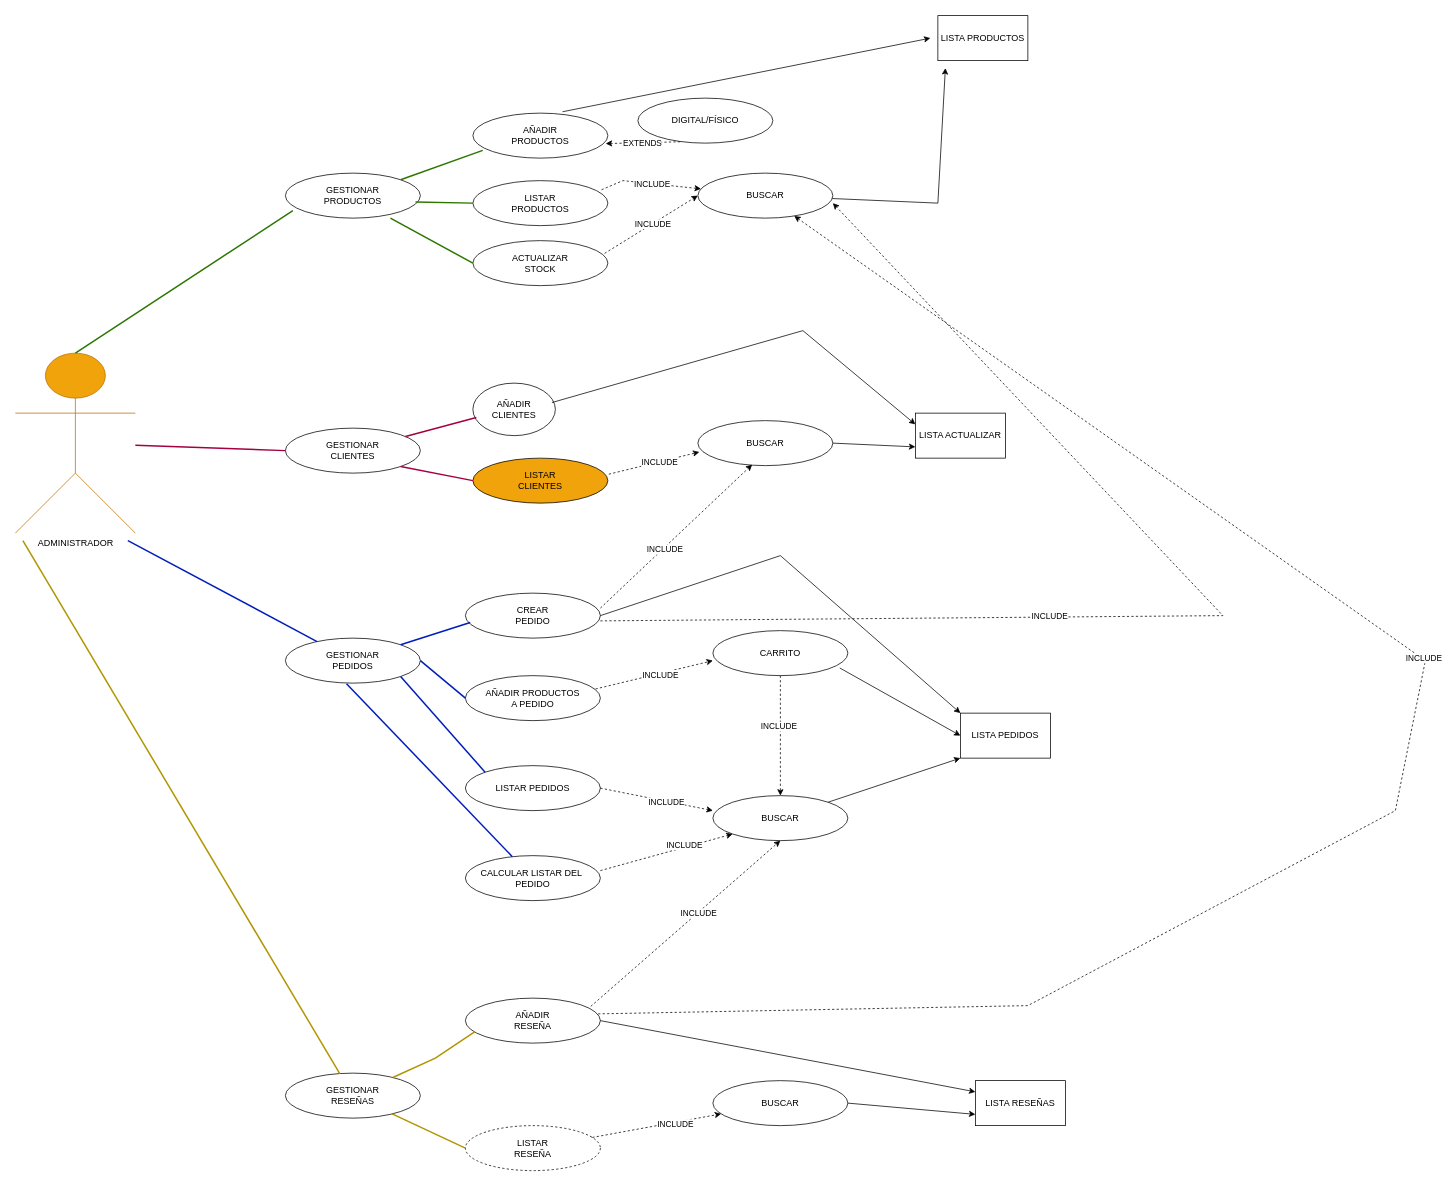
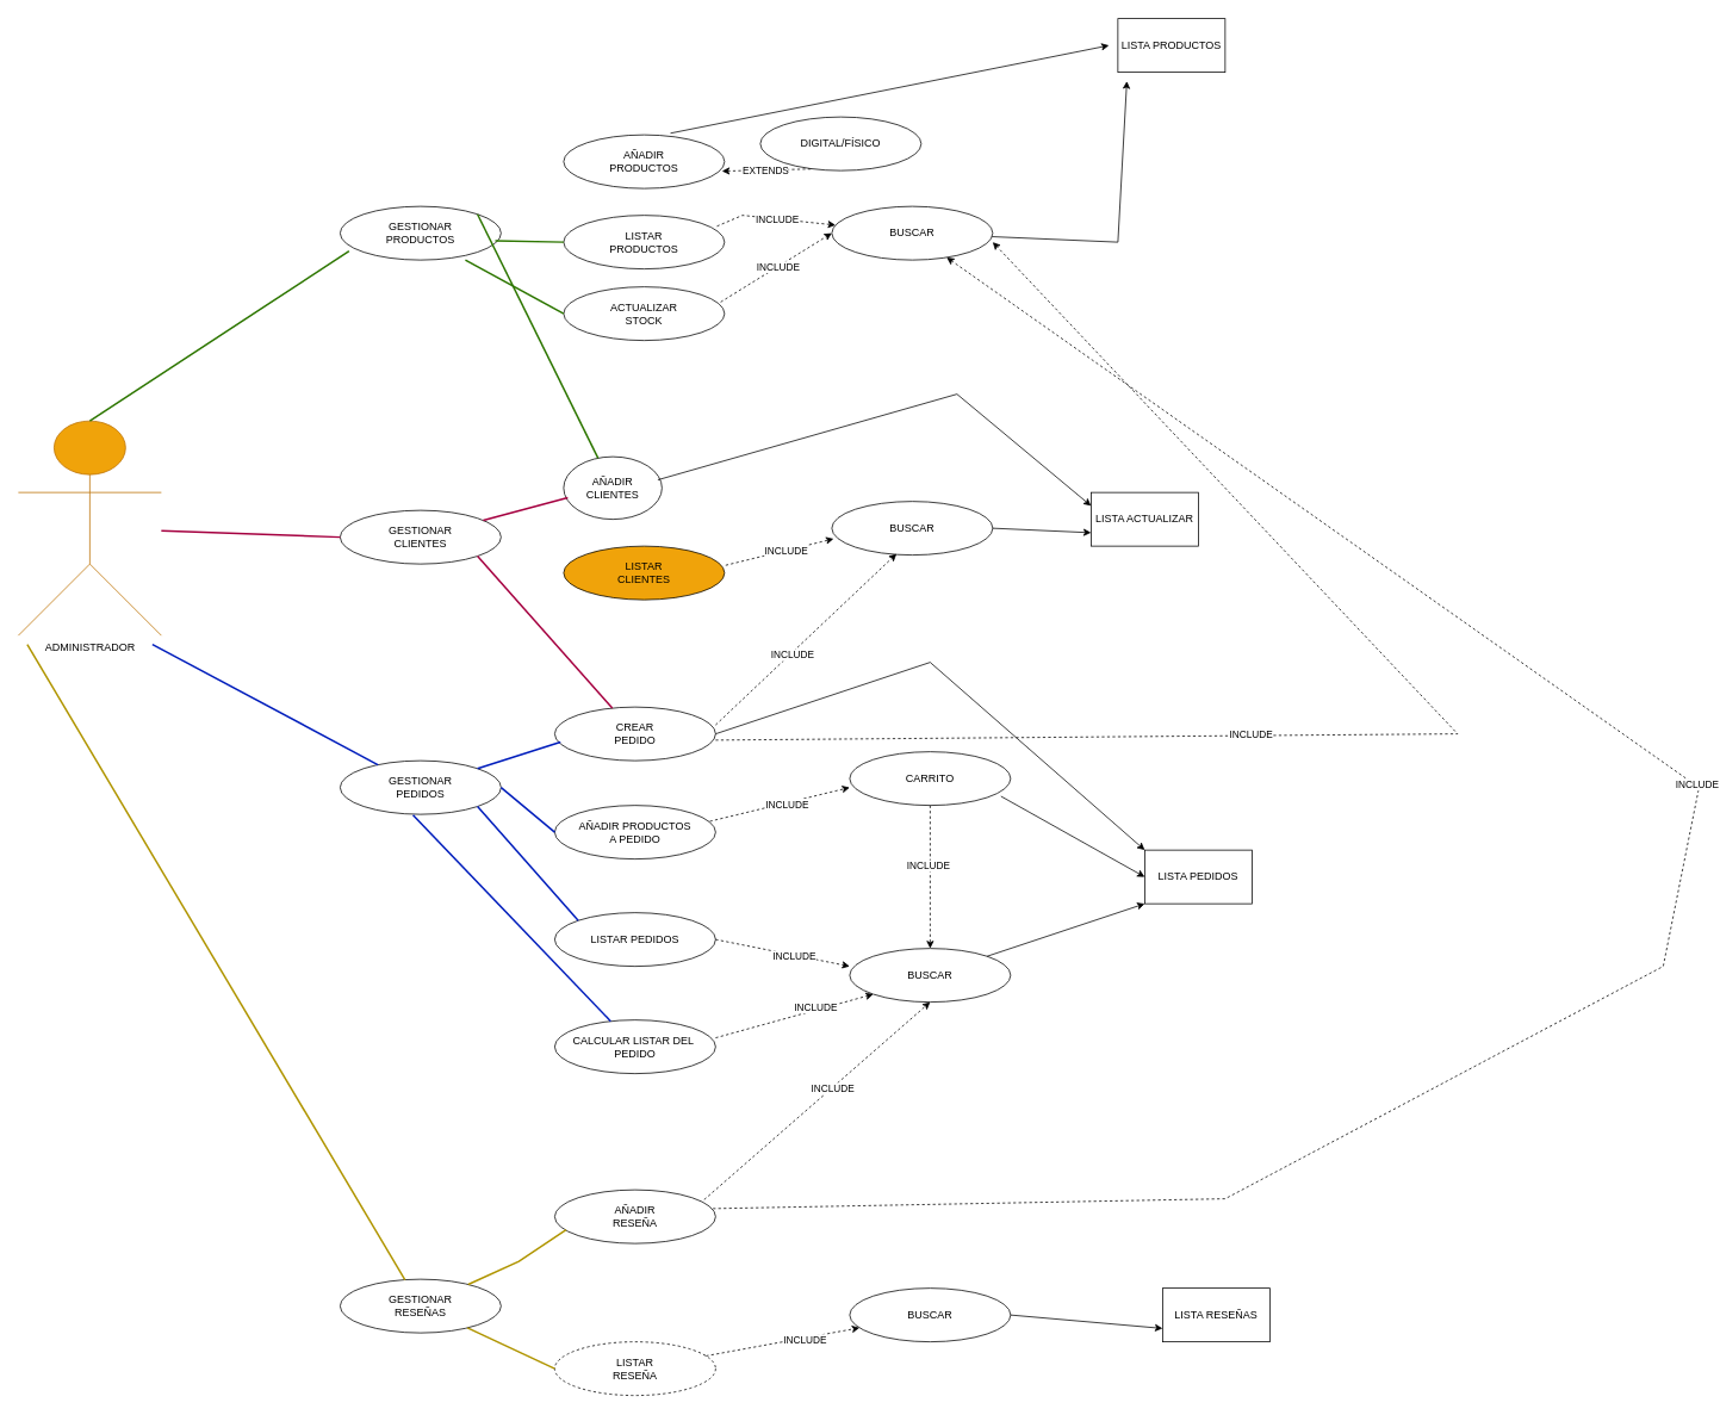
- <mxCell id="19" value="" style="endArrow=none;html=1;rounded=0;entryX=0.073;entryY=0.827;entryDx=0;entryDy=0;entryPerimeter=0;exitX=1;exitY=0;exitDx=0;exitDy=0;fillColor=#60a917;strokeColor=#2D7600;strokeWidth=2;" edge="1" parent="1" source="11" target="6"><mxGeometry width="50" height="50" relative="1" as="geometry"><mxPoint x="380" y="300" as="sourcePoint" /><mxPoint x="430" y="250" as="targetPoint" /></mxGeometry></mxCell>
+ <mxCell id="19" value="" style="endArrow=none;html=1;rounded=0;exitX=1;exitY=0;exitDx=0;exitDy=0;fillColor=#60a917;strokeColor=#2D7600;strokeWidth=2;" edge="1" parent="1" source="11" target="10"><mxGeometry width="50" height="50" relative="1" as="geometry"><mxPoint x="380" y="300" as="sourcePoint" /><mxPoint x="430" y="250" as="targetPoint" /></mxGeometry></mxCell>
- <mxCell id="24" value="" style="endArrow=none;html=1;rounded=0;entryX=0;entryY=0.5;entryDx=0;entryDy=0;exitX=1;exitY=1;exitDx=0;exitDy=0;fillColor=#d80073;strokeColor=#A50040;strokeWidth=2;" edge="1" parent="1" source="5" target="9"><mxGeometry width="50" height="50" relative="1" as="geometry"><mxPoint x="380" y="660" as="sourcePoint" /><mxPoint x="430" y="610" as="targetPoint" /></mxGeometry></mxCell>
+ <mxCell id="24" value="" style="endArrow=none;html=1;rounded=0;exitX=1;exitY=1;exitDx=0;exitDy=0;fillColor=#d80073;strokeColor=#A50040;strokeWidth=2;" edge="1" parent="1" source="5" target="12"><mxGeometry width="50" height="50" relative="1" as="geometry"><mxPoint x="380" y="660" as="sourcePoint" /><mxPoint x="430" y="610" as="targetPoint" /></mxGeometry></mxCell>
- <mxCell id="76" value="" style="endArrow=classic;html=1;rounded=0;entryX=0;entryY=0.25;entryDx=0;entryDy=0;exitX=1;exitY=0.5;exitDx=0;exitDy=0;" edge="1" parent="1" source="17" target="42"><mxGeometry width="50" height="50" relative="1" as="geometry"><mxPoint x="1000" y="1600" as="sourcePoint" /><mxPoint x="1050" y="1550" as="targetPoint" /></mxGeometry></mxCell>
